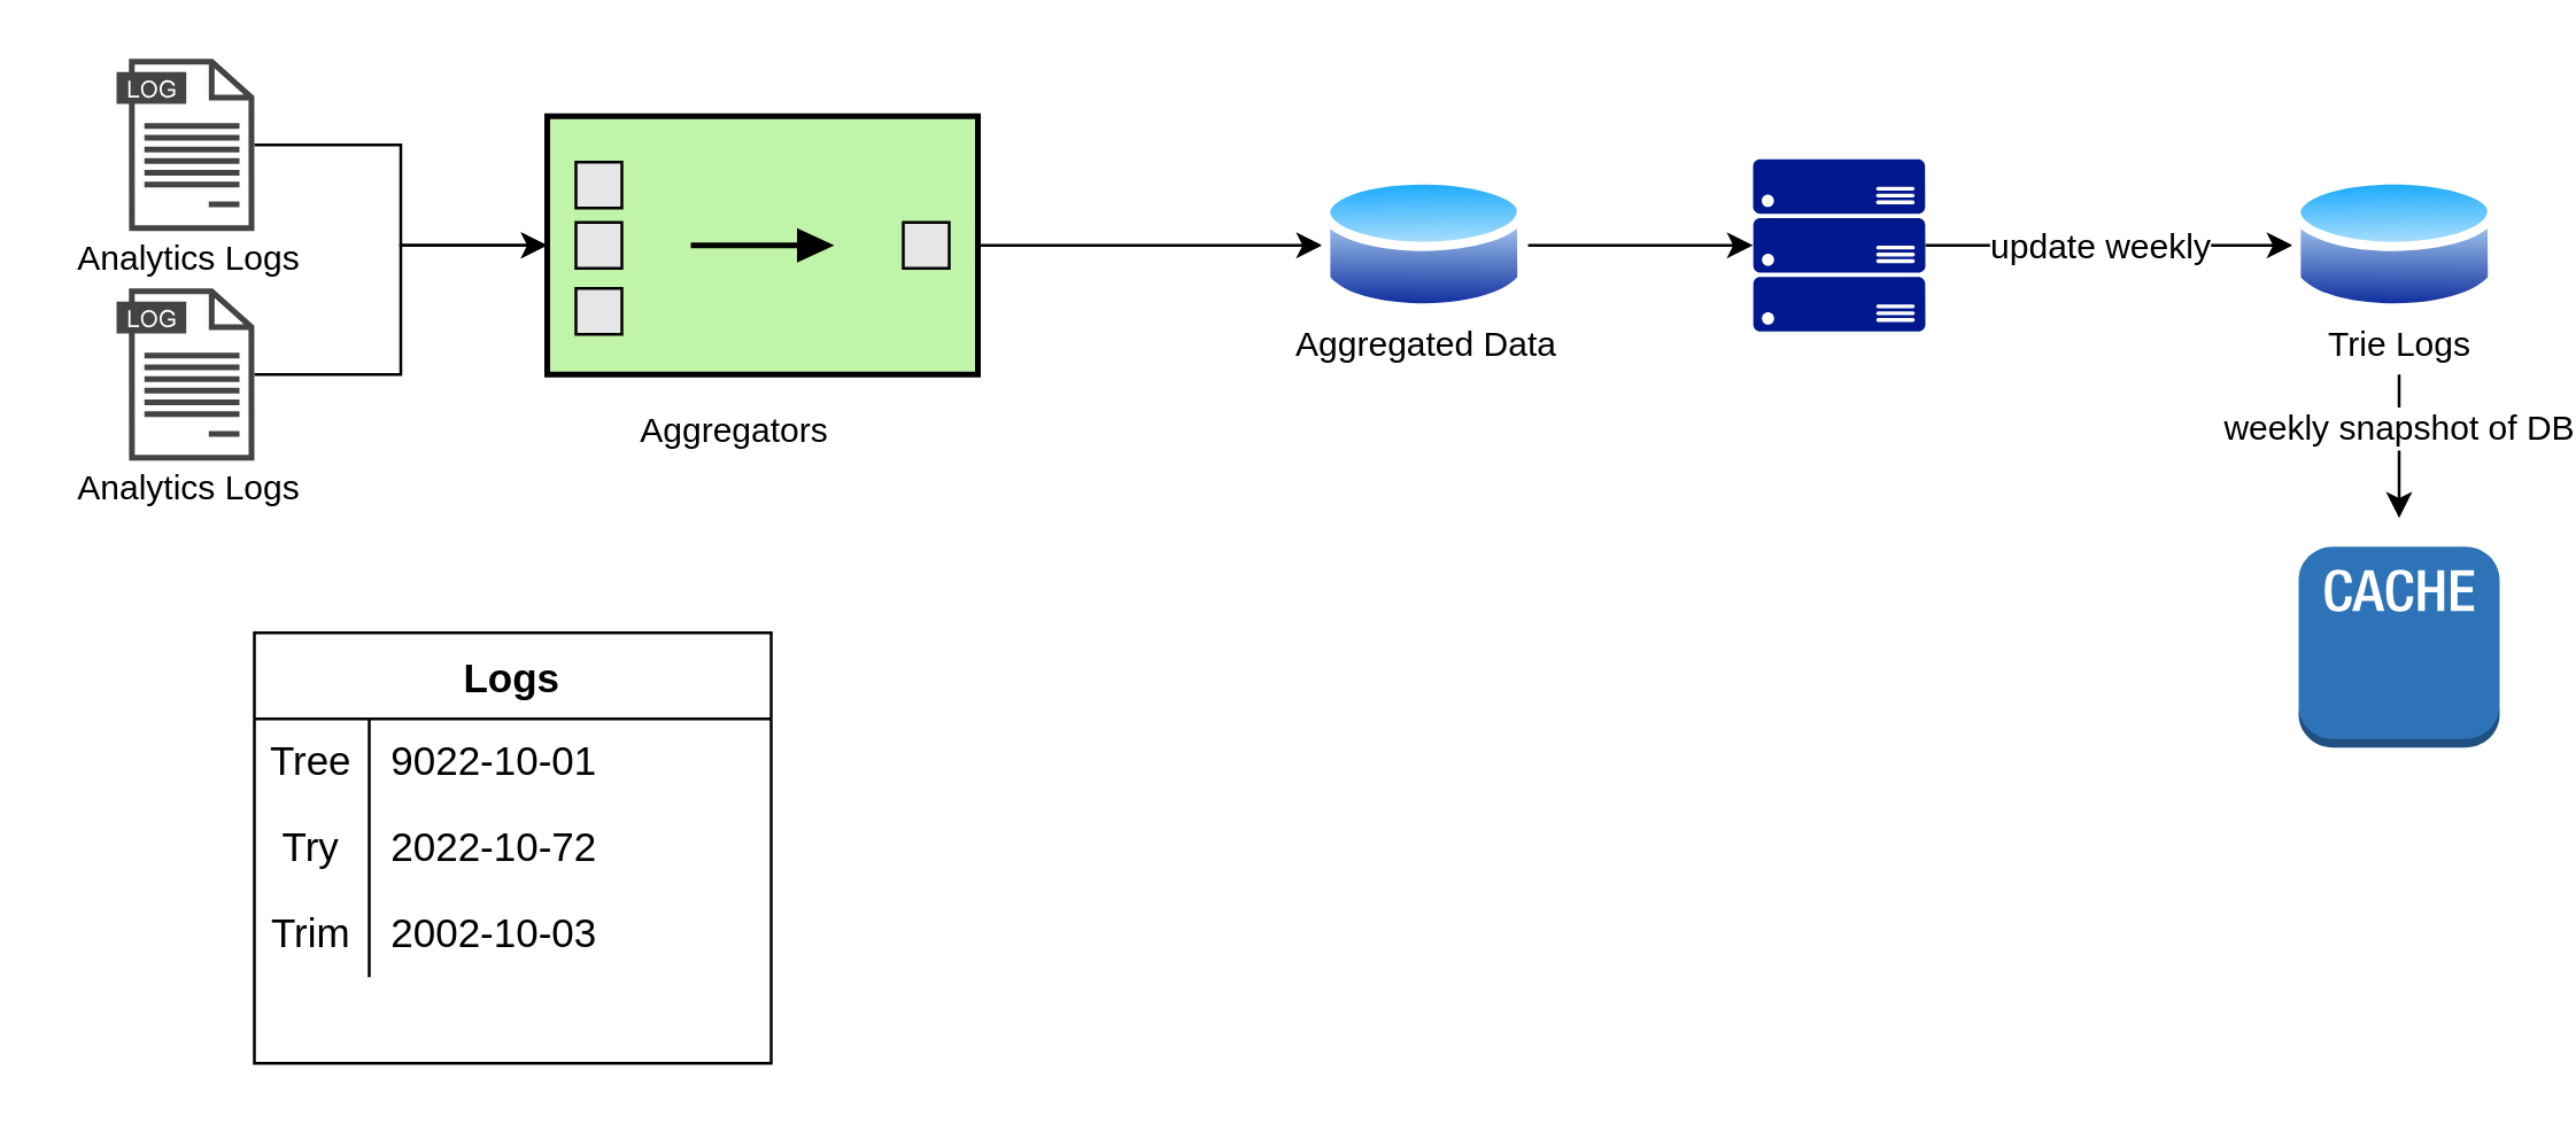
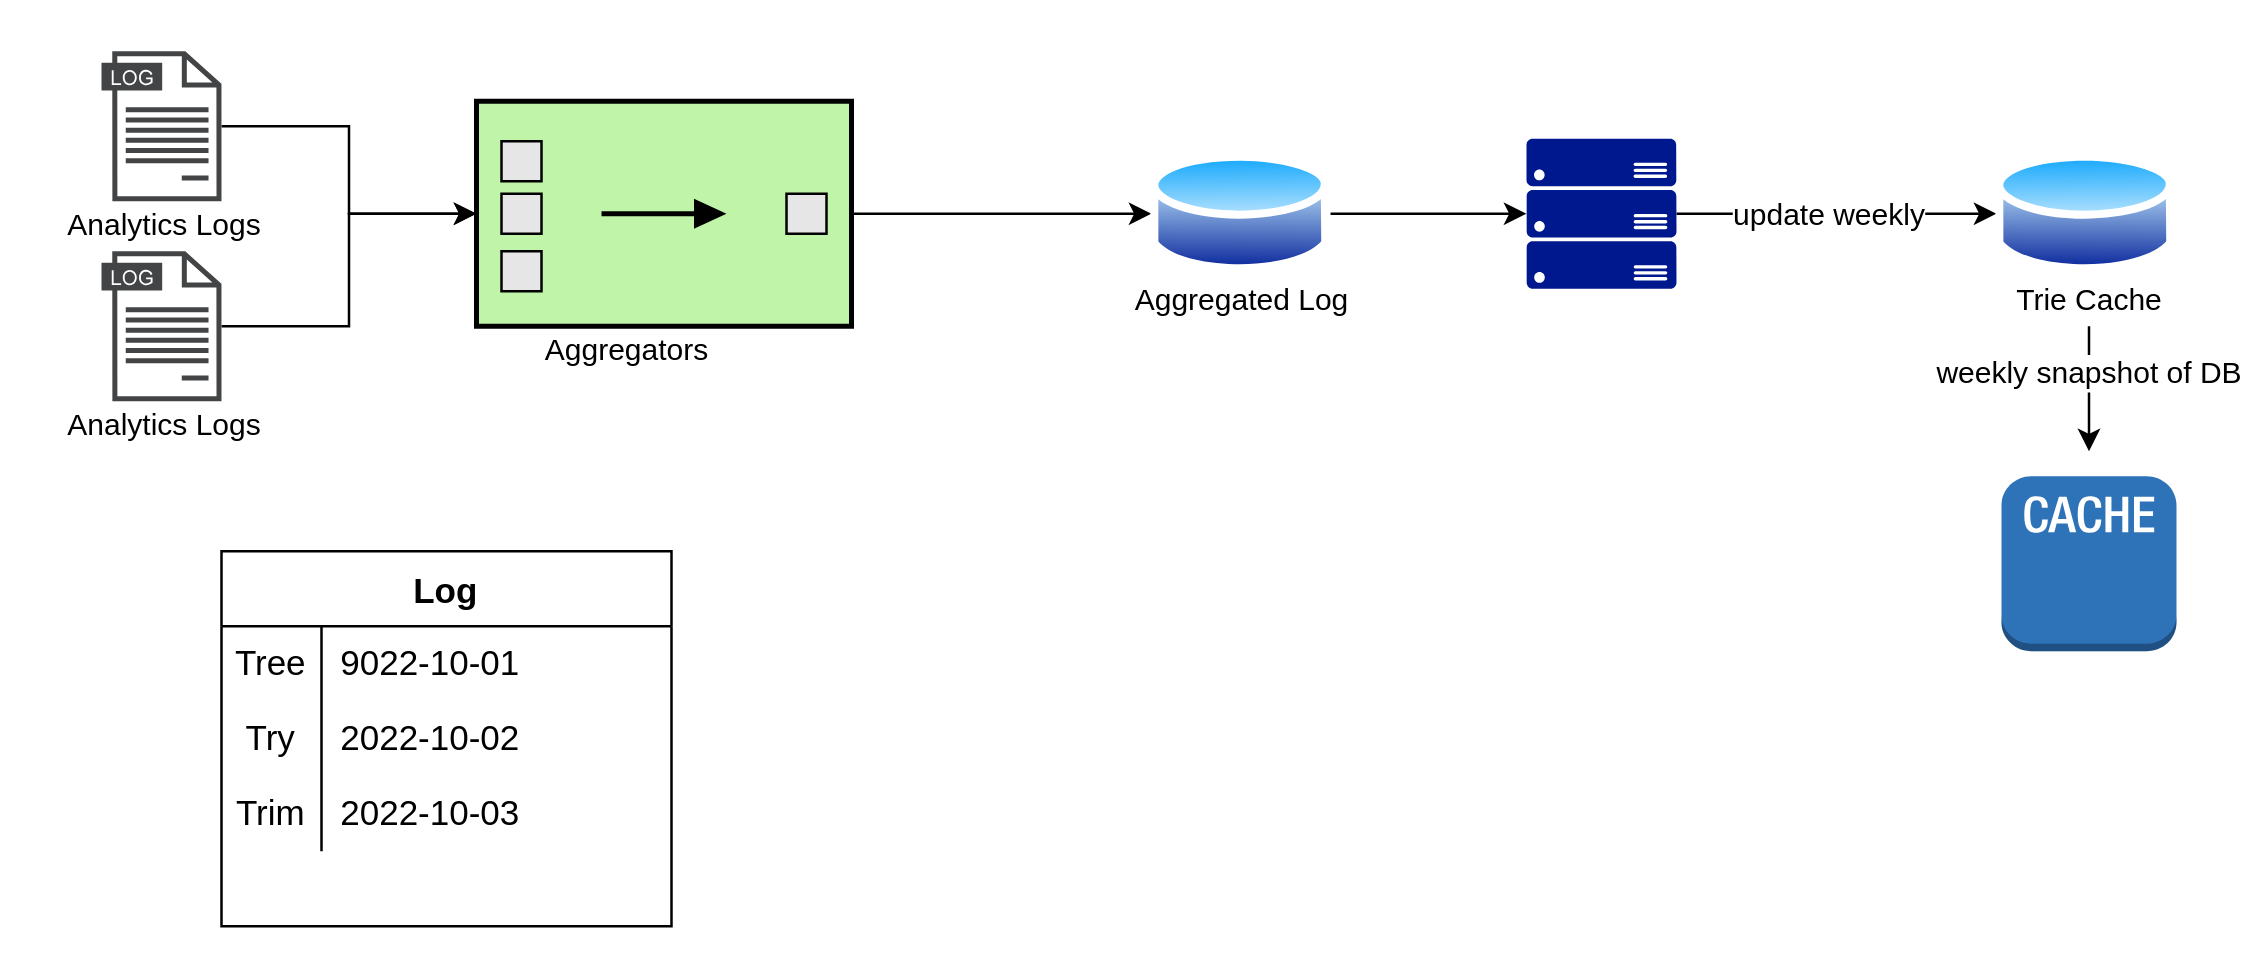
- <mxCell id="18" value="Aggregated Data" style="text;html=1;align=center;verticalAlign=middle;resizable=0;points=[];autosize=1;strokeColor=none;fillColor=none;" vertex="1" parent="1"><mxGeometry x="440.81" y="110" width="110" height="20" as="geometry" /></mxCell>
+ <mxCell id="18" value="Aggregated Log" style="text;html=1;align=center;verticalAlign=middle;resizable=0;points=[];autosize=1;strokeColor=none;fillColor=none;" vertex="1" parent="1"><mxGeometry x="440.81" y="110" width="110" height="20" as="geometry" /></mxCell>
- <mxCell id="21" value="Trie Logs" style="text;html=1;align=center;verticalAlign=middle;resizable=0;points=[];autosize=1;strokeColor=none;fillColor=none;" vertex="1" parent="1"><mxGeometry x="800" y="110" width="70" height="20" as="geometry" /></mxCell>
+ <mxCell id="21" value="Trie Cache" style="text;html=1;align=center;verticalAlign=middle;resizable=0;points=[];autosize=1;strokeColor=none;fillColor=none;" vertex="1" parent="1"><mxGeometry x="800" y="110" width="70" height="20" as="geometry" /></mxCell>
- <mxCell id="17" value="Aggregators" style="text;html=1;align=center;verticalAlign=middle;resizable=0;points=[];autosize=1;strokeColor=none;fillColor=none;" vertex="1" parent="1"><mxGeometry x="215" y="140" width="80" height="20" as="geometry" /></mxCell>
+ <mxCell id="17" value="Aggregators" style="text;html=1;align=center;verticalAlign=middle;resizable=0;points=[];autosize=1;strokeColor=none;fillColor=none;" vertex="1" parent="1"><mxGeometry x="210" y="130" width="80" height="20" as="geometry" /></mxCell>
- <mxCell id="22" value="Logs" style="shape=table;startSize=30;container=1;collapsible=0;childLayout=tableLayout;fixedRows=1;rowLines=0;fontStyle=1;fontSize=14;" vertex="1" parent="1"><mxGeometry x="88" y="220" width="180" height="150" as="geometry" /></mxCell>
+ <mxCell id="22" value="Log" style="shape=table;startSize=30;container=1;collapsible=0;childLayout=tableLayout;fixedRows=1;rowLines=0;fontStyle=1;fontSize=14;" vertex="1" parent="1"><mxGeometry x="88" y="220" width="180" height="150" as="geometry" /></mxCell>
- <mxCell id="32" value="2022-10-72" style="shape=partialRectangle;html=1;whiteSpace=wrap;connectable=0;fillColor=none;top=0;left=0;bottom=0;right=0;align=left;spacingLeft=6;overflow=hidden;fontSize=14;" vertex="1" parent="1"><mxGeometry x="128" y="280" width="140" height="30" as="geometry"><mxRectangle width="140" height="30" as="alternateBounds" /></mxGeometry></mxCell>
+ <mxCell id="32" value="2022-10-02" style="shape=partialRectangle;html=1;whiteSpace=wrap;connectable=0;fillColor=none;top=0;left=0;bottom=0;right=0;align=left;spacingLeft=6;overflow=hidden;fontSize=14;" vertex="1" parent="1"><mxGeometry x="128" y="280" width="140" height="30" as="geometry"><mxRectangle width="140" height="30" as="alternateBounds" /></mxGeometry></mxCell>
- <mxCell id="33" value="2002-10-03" style="shape=partialRectangle;html=1;whiteSpace=wrap;connectable=0;fillColor=none;top=0;left=0;bottom=0;right=0;align=left;spacingLeft=6;overflow=hidden;fontSize=14;" vertex="1" parent="1"><mxGeometry x="128" y="310" width="140" height="30" as="geometry"><mxRectangle width="140" height="30" as="alternateBounds" /></mxGeometry></mxCell>
+ <mxCell id="33" value="2022-10-03" style="shape=partialRectangle;html=1;whiteSpace=wrap;connectable=0;fillColor=none;top=0;left=0;bottom=0;right=0;align=left;spacingLeft=6;overflow=hidden;fontSize=14;" vertex="1" parent="1"><mxGeometry x="128" y="310" width="140" height="30" as="geometry"><mxRectangle width="140" height="30" as="alternateBounds" /></mxGeometry></mxCell>
